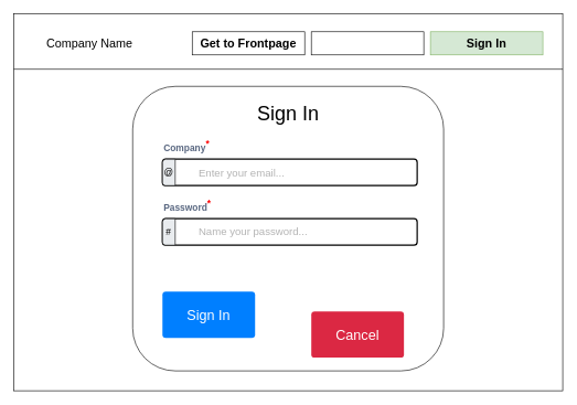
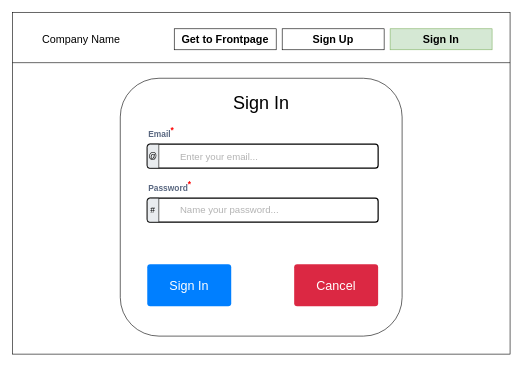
+ <mxCell id="9" value="&lt;b&gt;&lt;font style=&quot;font-size: 18px;&quot;&gt;Sign Up&lt;/font&gt;&lt;/b&gt;" style="text;html=1;strokeColor=none;fillColor=none;align=center;verticalAlign=middle;whiteSpace=wrap;rounded=0;" vertex="1" parent="1"><mxGeometry x="470" y="50" width="170" height="30" as="geometry" /></mxCell>
- <mxCell id="20" value="&lt;font style=&quot;font-size: 14px;&quot;&gt;Company&lt;sup style=&quot;&quot;&gt;&lt;font color=&quot;#ff0000&quot; style=&quot;font-size: 14px;&quot;&gt;*&lt;/font&gt;&lt;/sup&gt;&lt;/font&gt;" style="fillColor=none;strokeColor=none;html=1;fontSize=12;fontStyle=0;align=left;fontColor=#596780;fontStyle=1;fontSize=11" vertex="1" parent="17"><mxGeometry width="240" height="20" as="geometry" /></mxCell>
+ <mxCell id="20" value="&lt;font style=&quot;font-size: 14px;&quot;&gt;Email&lt;sup style=&quot;&quot;&gt;&lt;font color=&quot;#ff0000&quot; style=&quot;font-size: 14px;&quot;&gt;*&lt;/font&gt;&lt;/sup&gt;&lt;/font&gt;" style="fillColor=none;strokeColor=none;html=1;fontSize=12;fontStyle=0;align=left;fontColor=#596780;fontStyle=1;fontSize=11" vertex="1" parent="17"><mxGeometry width="240" height="20" as="geometry" /></mxCell>
- <mxCell id="16" value="&lt;font style=&quot;font-size: 21px;&quot;&gt;Cancel&lt;/font&gt;" style="html=1;shadow=0;dashed=0;shape=mxgraph.bootstrap.rrect;rSize=5;strokeColor=none;strokeWidth=1;fillColor=#DB2843;fontColor=#FFFFFF;whiteSpace=wrap;align=center;verticalAlign=middle;spacingLeft=0;fontStyle=0;fontSize=16;spacing=5;" vertex="1" parent="12"><mxGeometry x="270" y="340" width="140" height="70" as="geometry" /></mxCell>
+ <mxCell id="16" value="&lt;font style=&quot;font-size: 21px;&quot;&gt;Cancel&lt;/font&gt;" style="html=1;shadow=0;dashed=0;shape=mxgraph.bootstrap.rrect;rSize=5;strokeColor=none;strokeWidth=1;fillColor=#DB2843;fontColor=#FFFFFF;whiteSpace=wrap;align=center;verticalAlign=middle;spacingLeft=0;fontStyle=0;fontSize=16;spacing=5;" vertex="1" parent="12"><mxGeometry x="290" y="310" width="140" height="70" as="geometry" /></mxCell>
